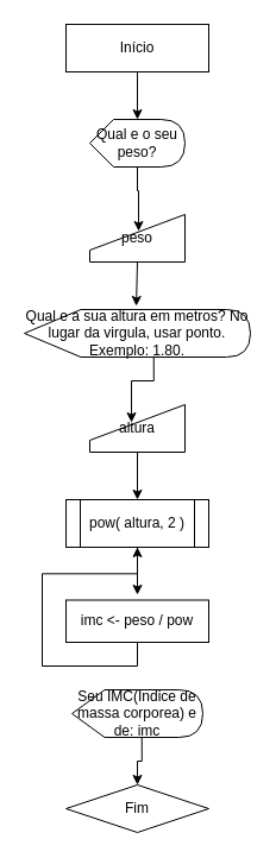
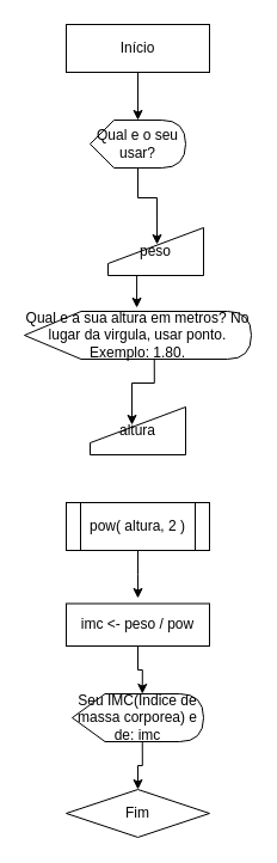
- <mxCell id="5" value="Qual e o seu peso?" style="shape=display;whiteSpace=wrap;html=1;" parent="1" vertex="1"><mxGeometry x="75" y="100" width="80" height="40" as="geometry" /></mxCell>
+ <mxCell id="5" value="Qual e o seu usar?" style="shape=display;whiteSpace=wrap;html=1;" parent="1" vertex="1"><mxGeometry x="75" y="100" width="80" height="40" as="geometry" /></mxCell>
- <mxCell id="7" value="peso" style="shape=manualInput;whiteSpace=wrap;html=1;" parent="1" vertex="1"><mxGeometry x="75" y="180" width="80" height="40" as="geometry" /></mxCell>
+ <mxCell id="7" value="peso" style="shape=manualInput;whiteSpace=wrap;html=1;" parent="1" vertex="1"><mxGeometry x="90" y="190" width="80" height="40" as="geometry" /></mxCell>
- <mxCell id="10" style="edgeStyle=orthogonalEdgeStyle;rounded=0;orthogonalLoop=1;jettySize=auto;html=1;exitX=0.5;exitY=1;exitDx=0;exitDy=0;entryX=0.5;entryY=0;entryDx=0;entryDy=0;" parent="1" source="11" target="13" edge="1"><mxGeometry relative="1" as="geometry" /></mxCell>
- <mxCell id="14" style="edgeStyle=orthogonalEdgeStyle;rounded=0;orthogonalLoop=1;jettySize=auto;html=1;exitX=0.5;exitY=1;exitDx=0;exitDy=0;" parent="1" source="15" target="13" edge="1"><mxGeometry relative="1" as="geometry" /></mxCell>
+ <mxCell id="14" style="edgeStyle=orthogonalEdgeStyle;rounded=0;orthogonalLoop=1;jettySize=auto;html=1;exitX=0.5;exitY=1;exitDx=0;exitDy=0;entryX=0;entryY=0;entryDx=58.75;entryDy=0;entryPerimeter=0;" parent="1" source="15" target="17" edge="1"><mxGeometry relative="1" as="geometry" /></mxCell>
